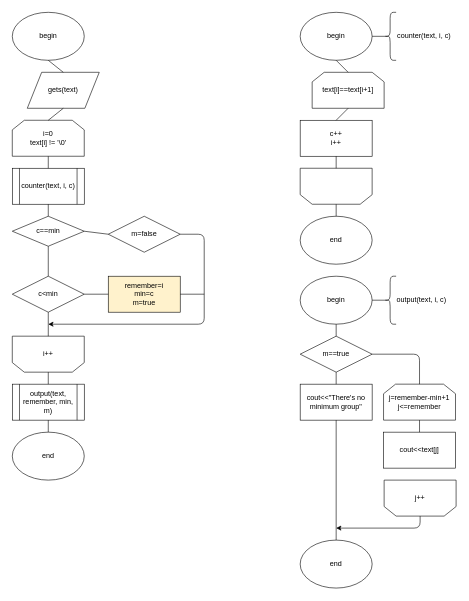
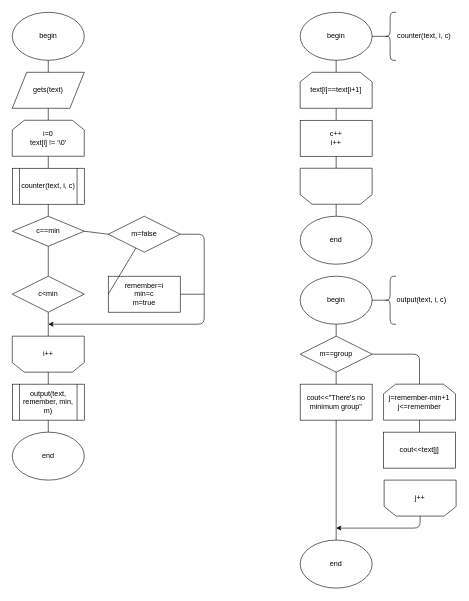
- <mxCell id="3" value="gets(text)" style="shape=parallelogram;perimeter=parallelogramPerimeter;whiteSpace=wrap;html=1;" vertex="1" parent="1"><mxGeometry x="45" y="120" width="120" height="60" as="geometry" /></mxCell>
+ <mxCell id="3" value="gets(text)" style="shape=parallelogram;perimeter=parallelogramPerimeter;whiteSpace=wrap;html=1;" vertex="1" parent="1"><mxGeometry x="20" y="120" width="120" height="60" as="geometry" /></mxCell>
- <mxCell id="29" value="text[i]==text[i+1]" style="shape=loopLimit;whiteSpace=wrap;html=1;" vertex="1" parent="1"><mxGeometry x="520" y="120" width="120" height="60" as="geometry" /></mxCell>
+ <mxCell id="29" value="text[i]==text[i+1]" style="shape=loopLimit;whiteSpace=wrap;html=1;" vertex="1" parent="1"><mxGeometry x="500" y="120" width="120" height="60" as="geometry" /></mxCell>
- <mxCell id="18" value="" style="endArrow=none;html=1;entryX=1;entryY=0.5;entryDx=0;entryDy=0;exitX=0;exitY=0.5;exitDx=0;exitDy=0;" edge="1" parent="1" source="17" target="14"><mxGeometry width="50" height="50" relative="1" as="geometry"><mxPoint x="160" y="600" as="sourcePoint" /><mxPoint x="210" y="550" as="targetPoint" /></mxGeometry></mxCell>
+ <mxCell id="18" value="" style="endArrow=none;html=1;exitX=0;exitY=0.5;exitDx=0;exitDy=0;" edge="1" parent="1" source="17" target="8"><mxGeometry width="50" height="50" relative="1" as="geometry"><mxPoint x="160" y="600" as="sourcePoint" /><mxPoint x="210" y="550" as="targetPoint" /></mxGeometry></mxCell>
- <mxCell id="17" value="remember=i&lt;br&gt;min=c&lt;br&gt;m=true" style="rounded=0;whiteSpace=wrap;html=1;fillColor=#fff2cc;" vertex="1" parent="1"><mxGeometry x="180" y="460" width="120" height="60" as="geometry" /></mxCell>
+ <mxCell id="17" value="remember=i&lt;br&gt;min=c&lt;br&gt;m=true" style="rounded=0;whiteSpace=wrap;html=1;" vertex="1" parent="1"><mxGeometry x="180" y="460" width="120" height="60" as="geometry" /></mxCell>
- <mxCell id="42" value="m==true" style="rhombus;whiteSpace=wrap;html=1;" vertex="1" parent="1"><mxGeometry x="500" y="560" width="120" height="60" as="geometry" /></mxCell>
+ <mxCell id="42" value="m==group" style="rhombus;whiteSpace=wrap;html=1;" vertex="1" parent="1"><mxGeometry x="500" y="560" width="120" height="60" as="geometry" /></mxCell>
